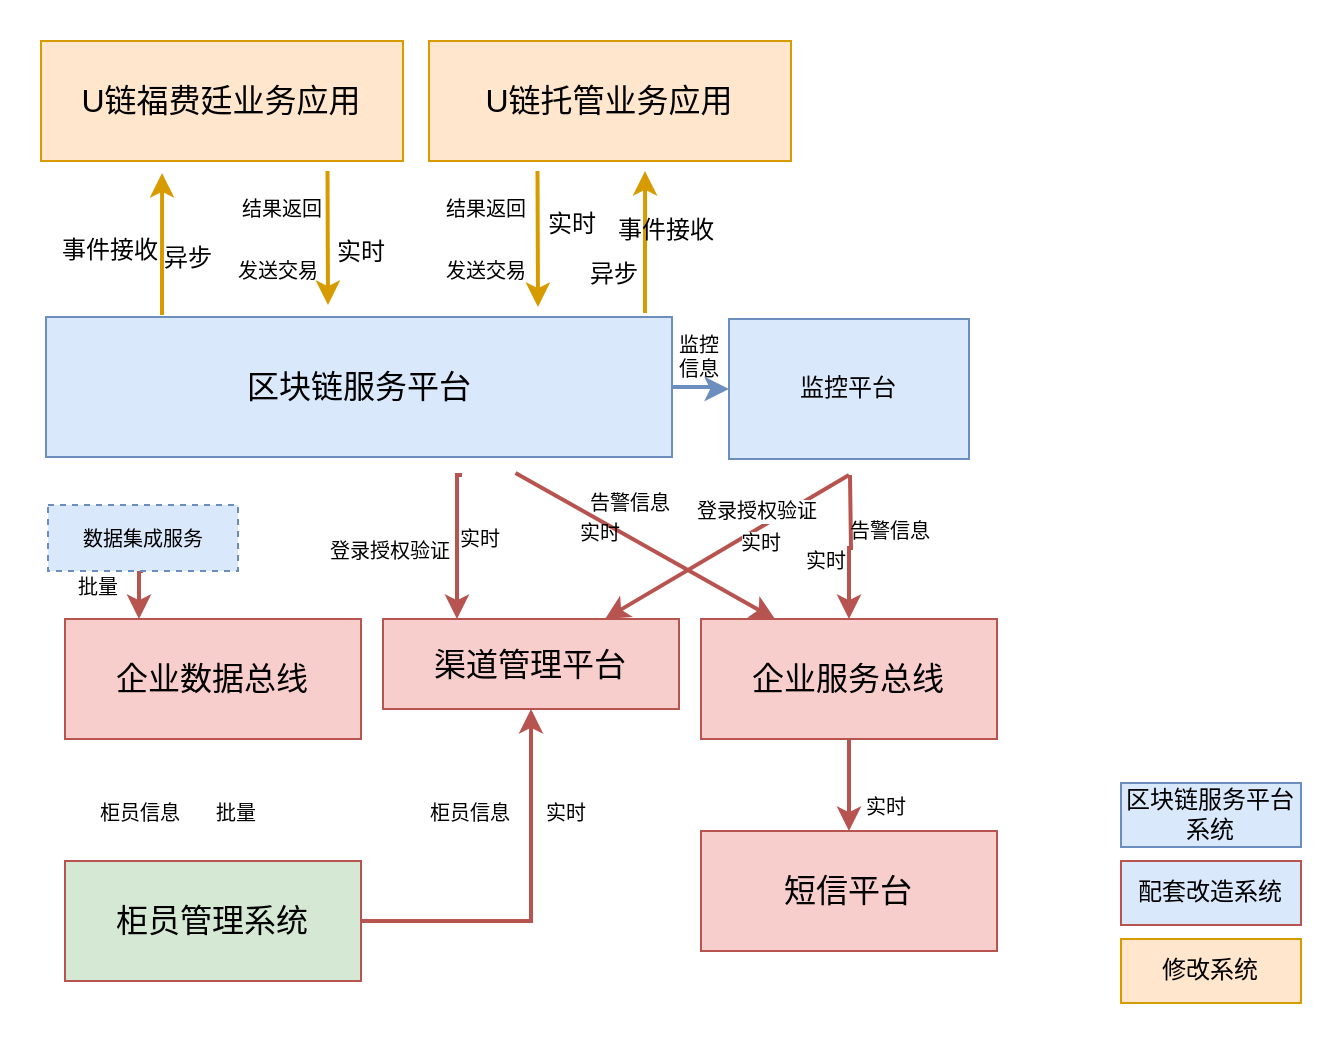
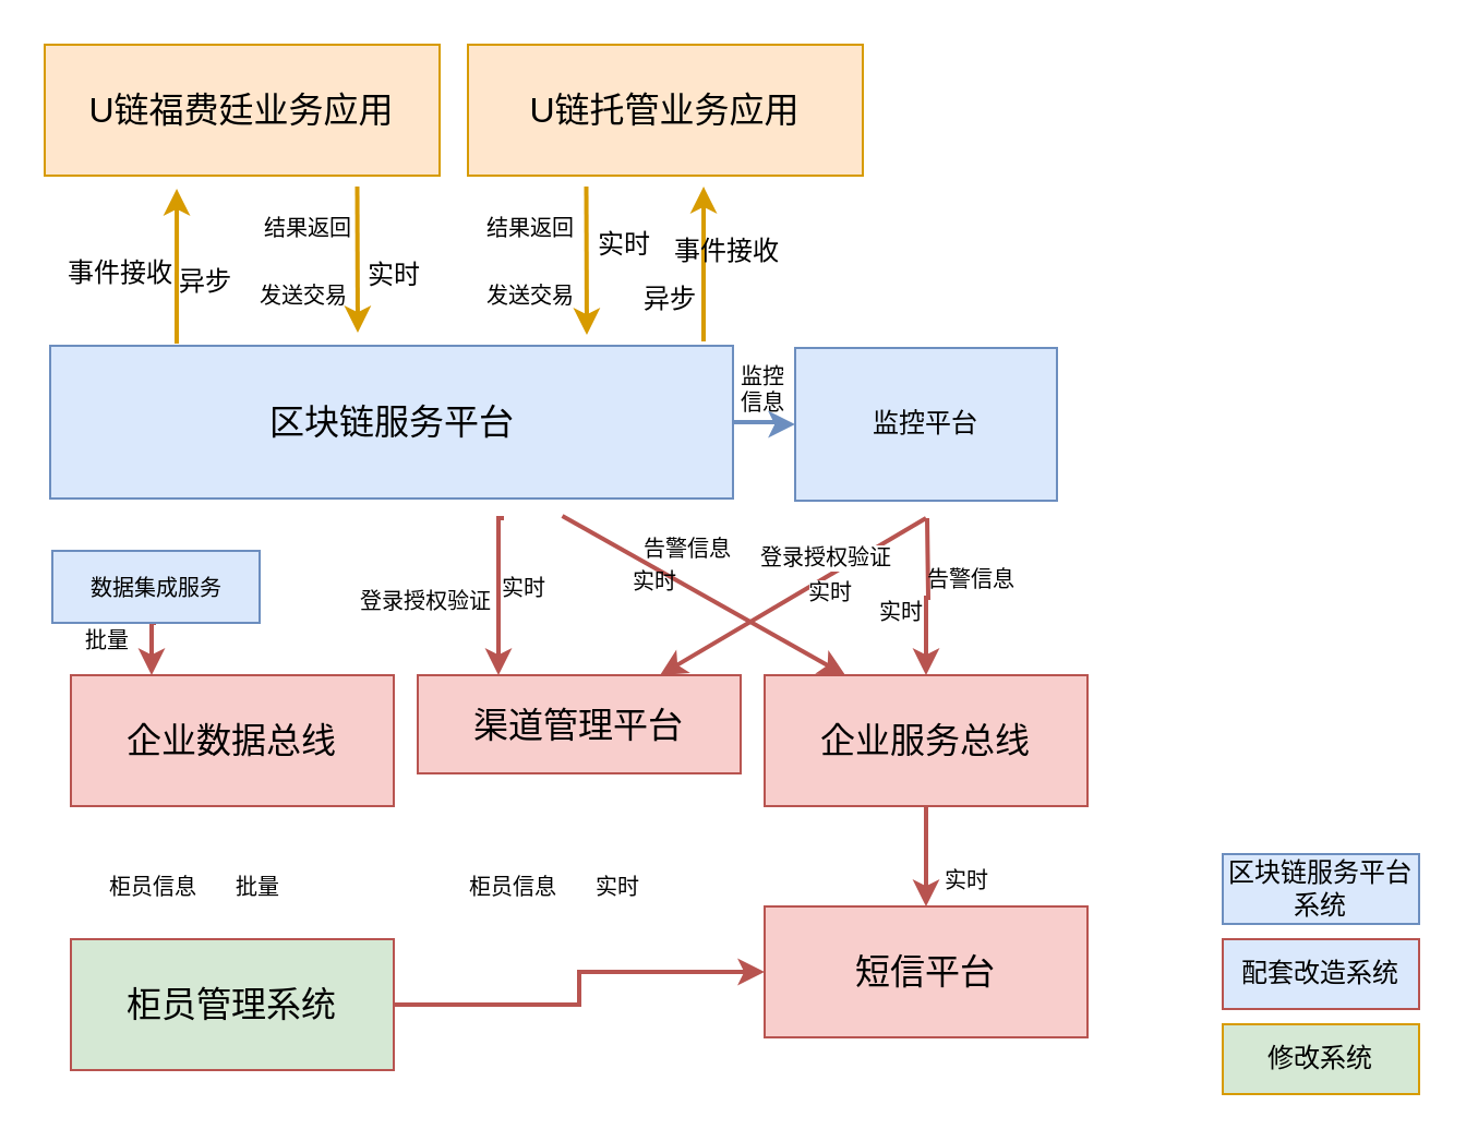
- <mxCell id="48" value="数据集成服务" style="rounded=0;whiteSpace=wrap;html=1;fontSize=10;fillColor=#dae8fc;strokeColor=#6c8ebf;dashed=1;" parent="1" vertex="1"><mxGeometry x="23.5" y="252" width="95" height="33" as="geometry" /></mxCell>
+ <mxCell id="48" value="数据集成服务" style="rounded=0;whiteSpace=wrap;html=1;fontSize=10;fillColor=#dae8fc;strokeColor=#6c8ebf;" parent="1" vertex="1"><mxGeometry x="23.5" y="252" width="95" height="33" as="geometry" /></mxCell>
- <mxCell id="10" style="edgeStyle=orthogonalEdgeStyle;rounded=0;orthogonalLoop=1;jettySize=auto;html=1;exitX=1;exitY=0.5;exitDx=0;exitDy=0;entryX=0.5;entryY=1;entryDx=0;entryDy=0;strokeColor=#b85450;strokeWidth=2;fontSize=10;fillColor=#f8cecc;" parent="1" source="11" target="12" edge="1"><mxGeometry relative="1" as="geometry" /></mxCell>
+ <mxCell id="10" style="edgeStyle=orthogonalEdgeStyle;rounded=0;orthogonalLoop=1;jettySize=auto;html=1;exitX=1;exitY=0.5;exitDx=0;exitDy=0;strokeColor=#b85450;strokeWidth=2;fontSize=10;fillColor=#f8cecc;" parent="1" source="11" target="13" edge="1"><mxGeometry relative="1" as="geometry" /></mxCell>
- <mxCell id="51" value="修改系统" style="rounded=0;whiteSpace=wrap;html=1;fillColor=#ffe6cc;strokeColor=#d79b00;" parent="1" vertex="1"><mxGeometry x="560" y="469" width="90" height="32" as="geometry" /></mxCell>
+ <mxCell id="51" value="修改系统" style="rounded=0;whiteSpace=wrap;html=1;fillColor=#d5e8d4;strokeColor=#d79b00;" parent="1" vertex="1"><mxGeometry x="560" y="469" width="90" height="32" as="geometry" /></mxCell>
